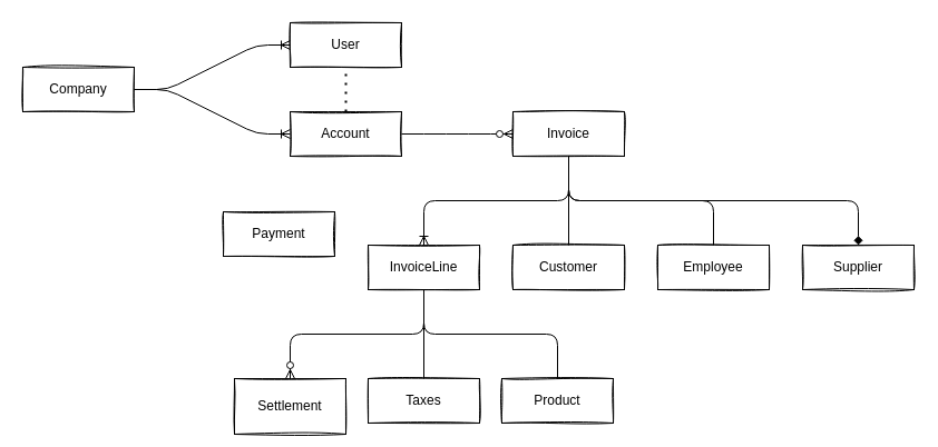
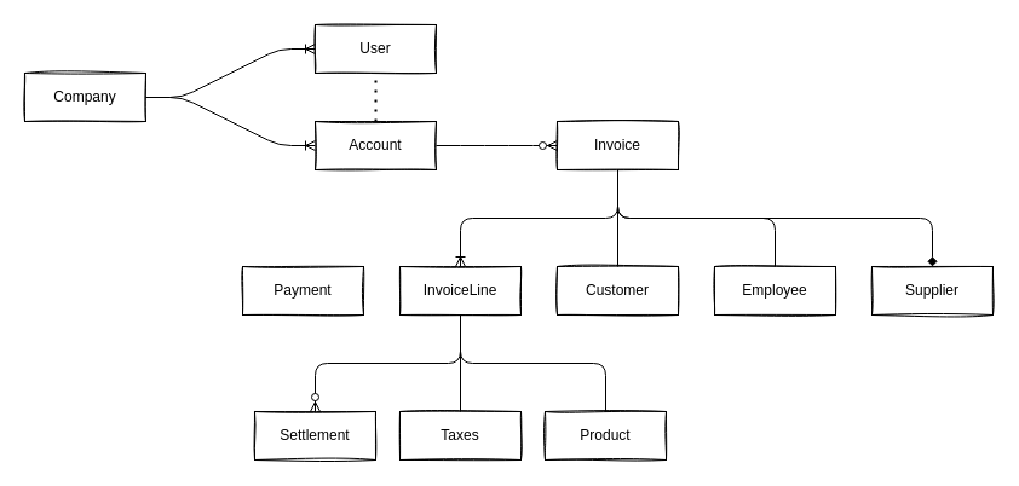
- <mxCell id="11" value="Payment" style="rounded=0;arcSize=10;whiteSpace=wrap;html=1;align=center;sketch=1;shadow=0;glass=0;" vertex="1" parent="1"><mxGeometry x="200" y="190" width="100" height="40" as="geometry" /></mxCell>
+ <mxCell id="11" value="Payment" style="rounded=0;arcSize=10;whiteSpace=wrap;html=1;align=center;sketch=1;shadow=0;glass=0;" vertex="1" parent="1"><mxGeometry x="200" y="220" width="100" height="40" as="geometry" /></mxCell>
- <mxCell id="12" value="Settlement" style="rounded=0;arcSize=10;whiteSpace=wrap;html=1;align=center;sketch=1;shadow=0;glass=0;" vertex="1" parent="1"><mxGeometry x="210" y="340" width="100" height="50" as="geometry" /></mxCell>
+ <mxCell id="12" value="Settlement" style="rounded=0;arcSize=10;whiteSpace=wrap;html=1;align=center;sketch=1;shadow=0;glass=0;" vertex="1" parent="1"><mxGeometry x="210" y="340" width="100" height="40" as="geometry" /></mxCell>
